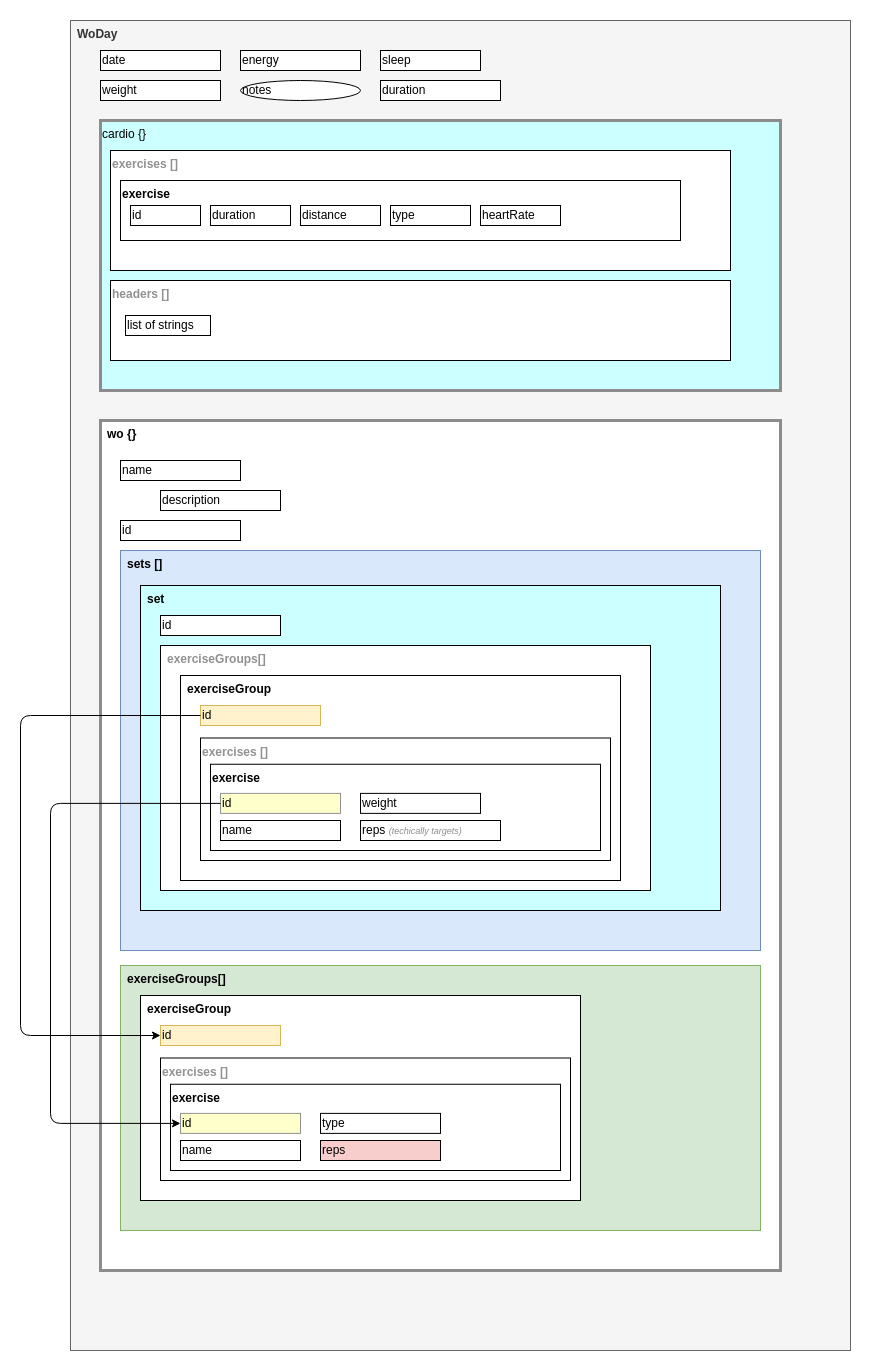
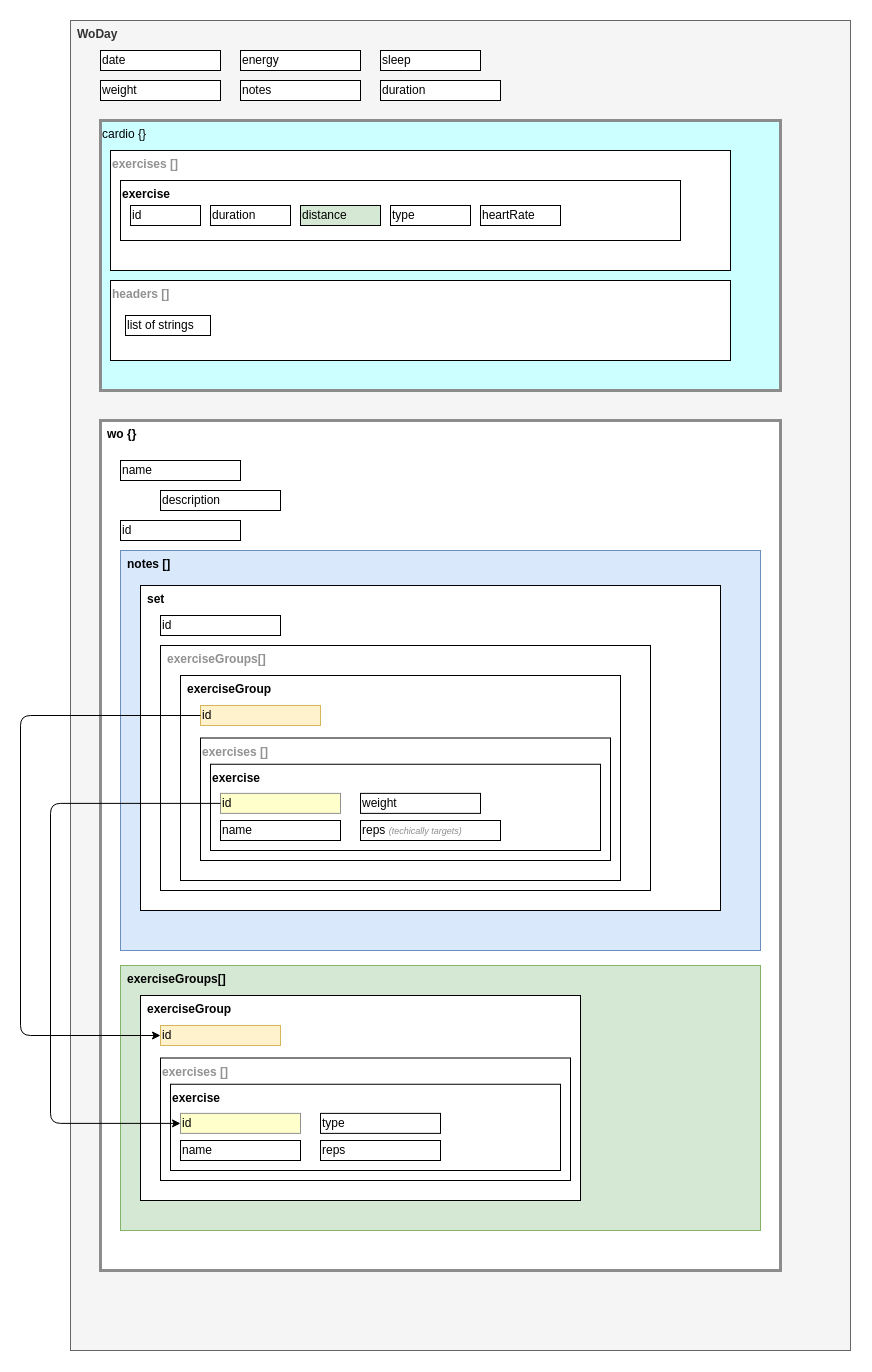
- <mxCell id="10" value="notes" style="ellipse;whiteSpace=wrap;html=1;align=left;" vertex="1" parent="1"><mxGeometry x="240" y="80" width="120" height="20" as="geometry" /></mxCell>
+ <mxCell id="10" value="notes" style="rounded=0;whiteSpace=wrap;html=1;align=left;" vertex="1" parent="1"><mxGeometry x="240" y="80" width="120" height="20" as="geometry" /></mxCell>
- <mxCell id="42" value="distance" style="rounded=0;whiteSpace=wrap;html=1;align=left;" vertex="1" parent="1"><mxGeometry x="300" y="205" width="80" height="20" as="geometry" /></mxCell>
+ <mxCell id="42" value="distance" style="rounded=0;whiteSpace=wrap;html=1;align=left;fillColor=#d5e8d4;" vertex="1" parent="1"><mxGeometry x="300" y="205" width="80" height="20" as="geometry" /></mxCell>
- <mxCell id="16" value="sets []" style="rounded=0;whiteSpace=wrap;html=1;align=left;verticalAlign=top;fontStyle=1;spacingLeft=5;fillColor=#dae8fc;strokeColor=#6c8ebf;" vertex="1" parent="1"><mxGeometry x="120" y="550" width="640" height="400" as="geometry" /></mxCell>
+ <mxCell id="16" value="notes []" style="rounded=0;whiteSpace=wrap;html=1;align=left;verticalAlign=top;fontStyle=1;spacingLeft=5;fillColor=#dae8fc;strokeColor=#6c8ebf;" vertex="1" parent="1"><mxGeometry x="120" y="550" width="640" height="400" as="geometry" /></mxCell>
- <mxCell id="17" value="set" style="rounded=0;whiteSpace=wrap;html=1;align=left;spacingLeft=5;verticalAlign=top;fontStyle=1;fillColor=#ccffff;" vertex="1" parent="1"><mxGeometry x="140" y="585" width="580" height="325" as="geometry" /></mxCell>
+ <mxCell id="17" value="set" style="rounded=0;whiteSpace=wrap;html=1;align=left;spacingLeft=5;verticalAlign=top;fontStyle=1" vertex="1" parent="1"><mxGeometry x="140" y="585" width="580" height="325" as="geometry" /></mxCell>
- <mxCell id="37" value="reps" style="rounded=0;whiteSpace=wrap;html=1;align=left;fillColor=#f8cecc;" vertex="1" parent="1"><mxGeometry x="320" y="1140" width="120" height="20" as="geometry" /></mxCell>
+ <mxCell id="37" value="reps" style="rounded=0;whiteSpace=wrap;html=1;align=left;" vertex="1" parent="1"><mxGeometry x="320" y="1140" width="120" height="20" as="geometry" /></mxCell>
